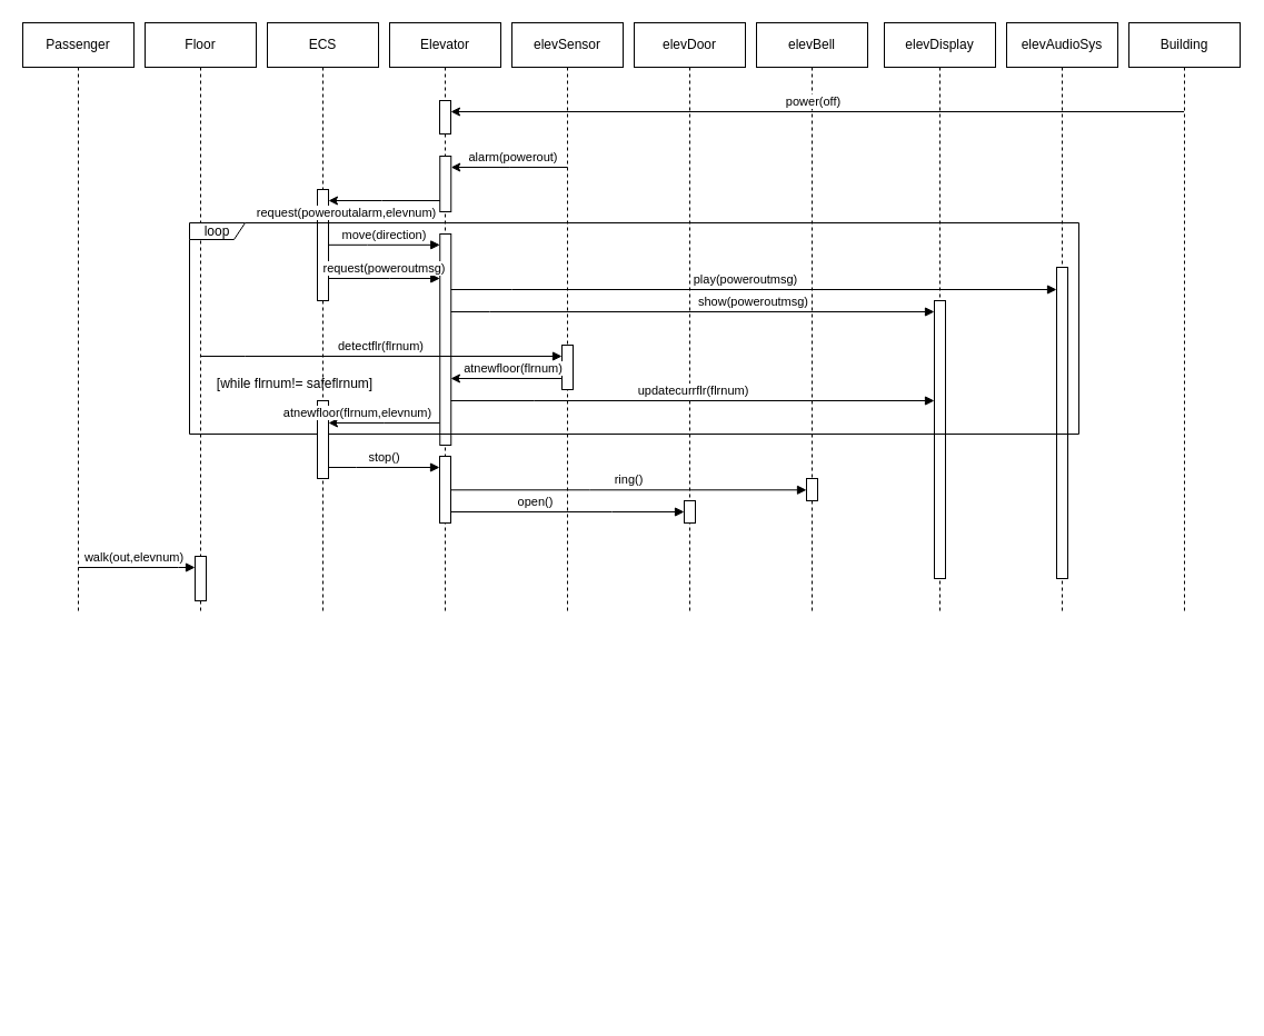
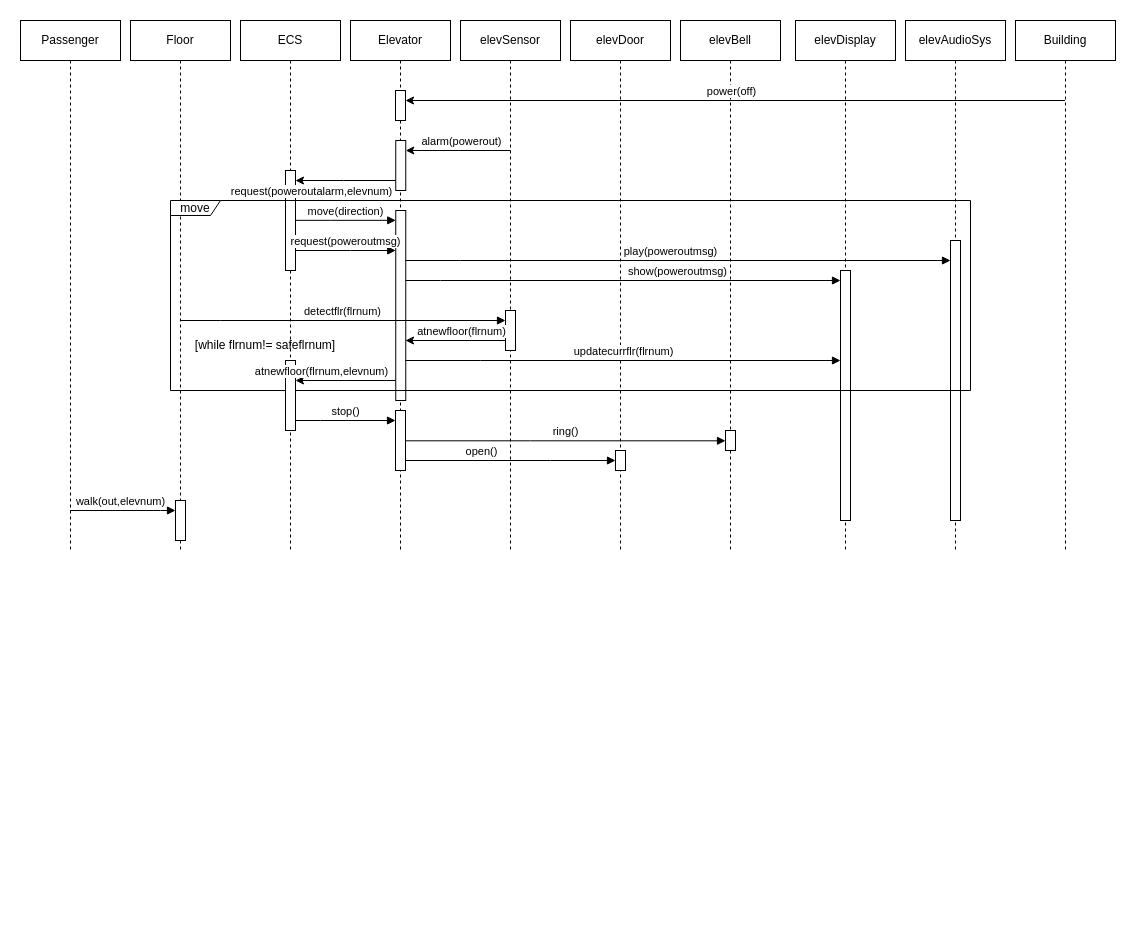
- <mxCell id="28" value="loop" style="shape=umlFrame;whiteSpace=wrap;html=1;width=50;height=15;" vertex="1" parent="1"><mxGeometry x="170" y="200" width="800" height="190" as="geometry" /></mxCell>
+ <mxCell id="28" value="move" style="shape=umlFrame;whiteSpace=wrap;html=1;width=50;height=15;" vertex="1" parent="1"><mxGeometry x="170" y="200" width="800" height="190" as="geometry" /></mxCell>
